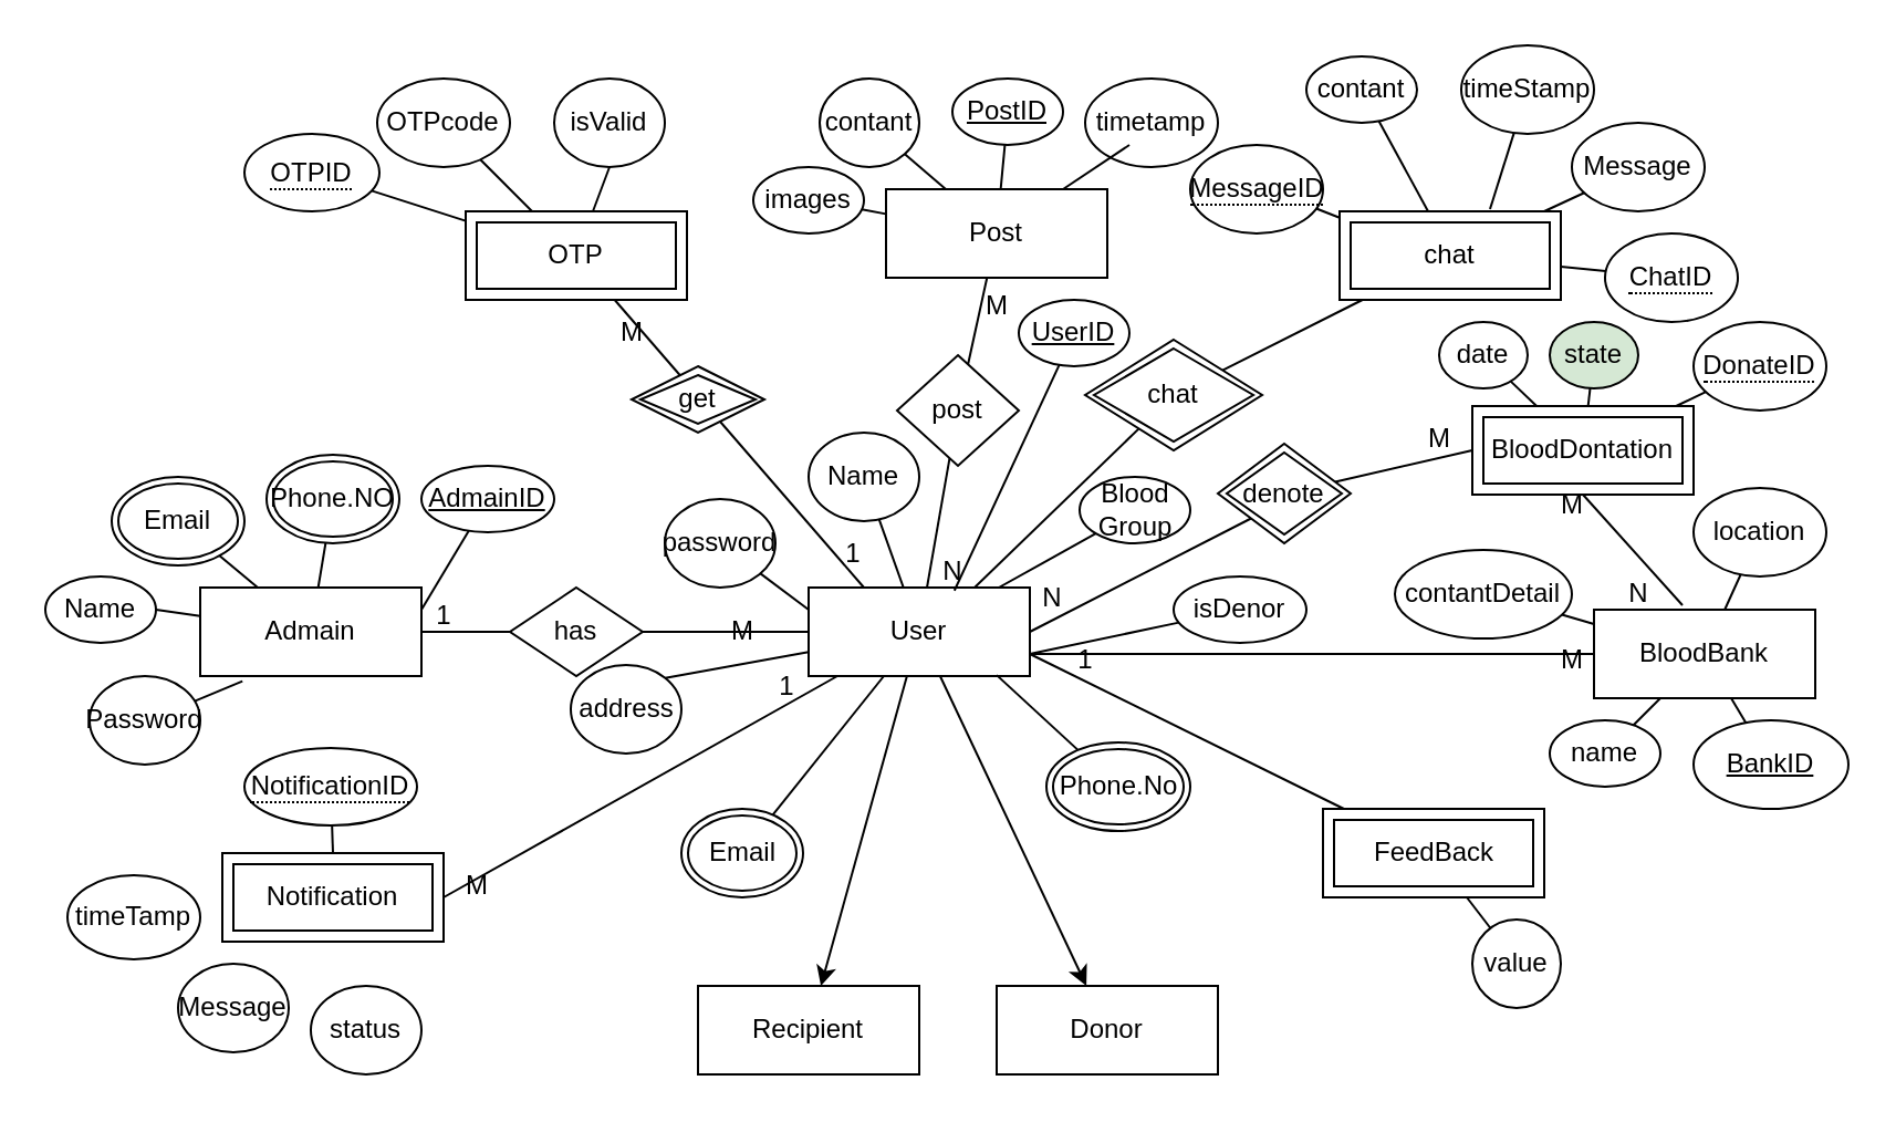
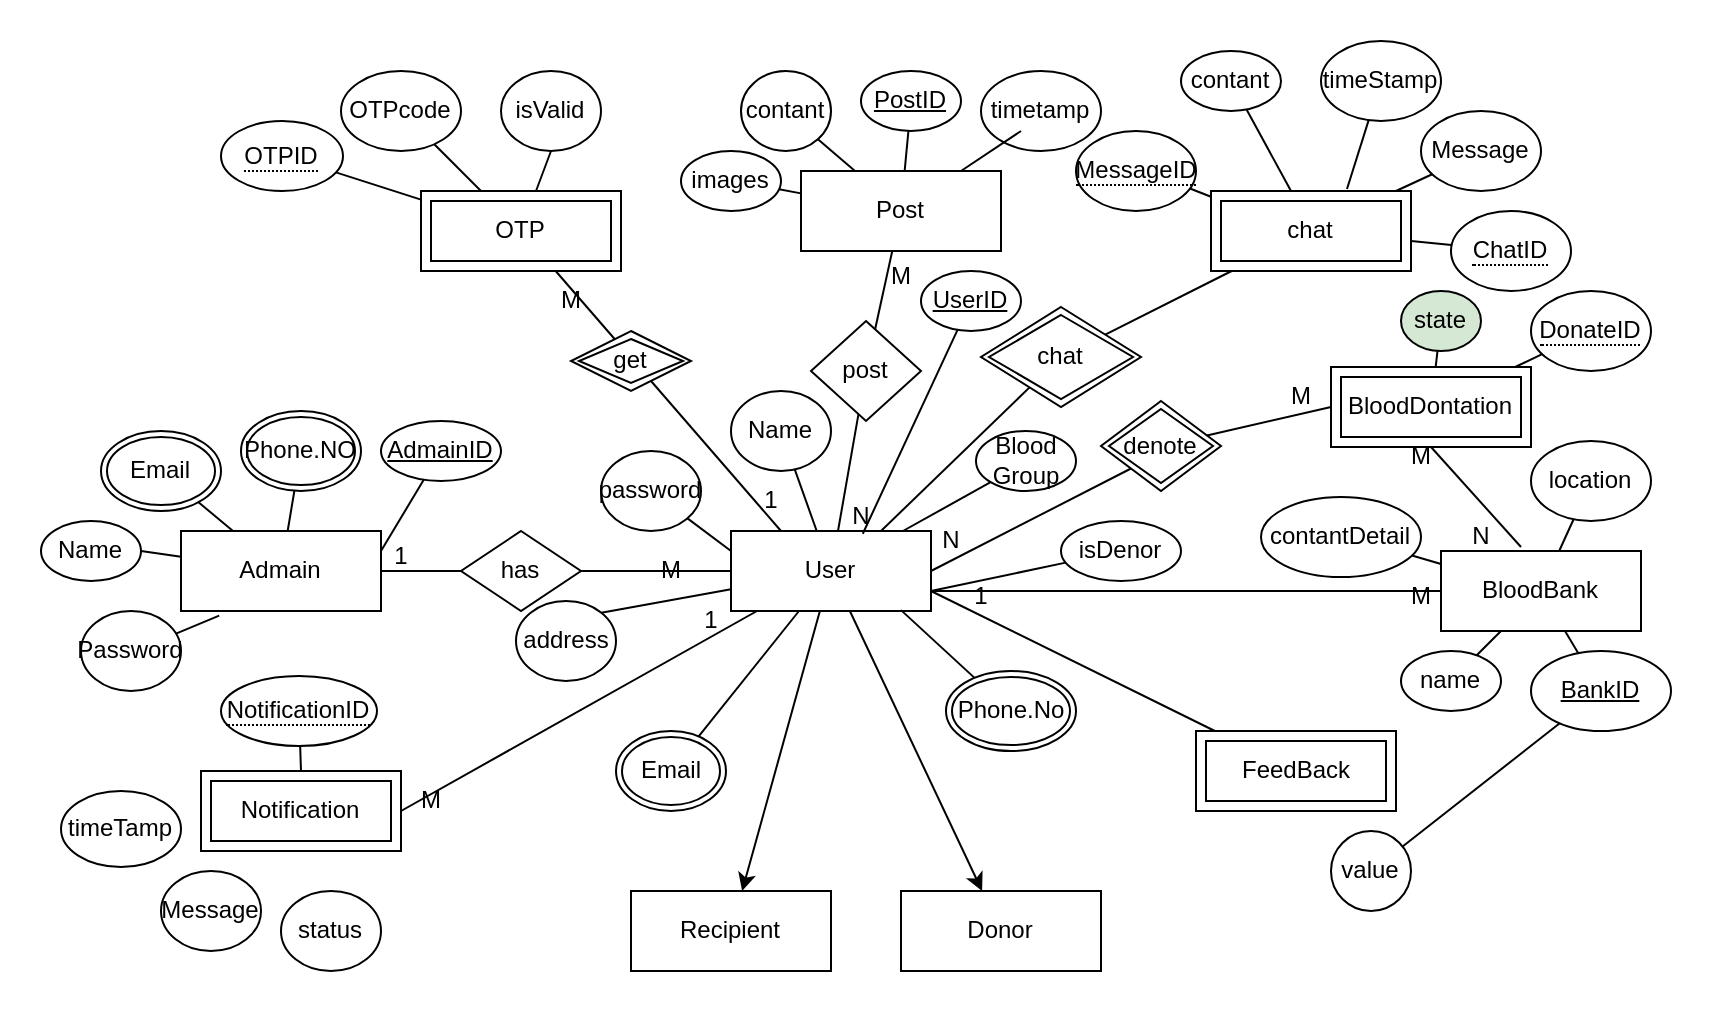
- <mxCell id="106" value="date" style="ellipse;whiteSpace=wrap;html=1;align=center;" vertex="1" parent="1"><mxGeometry x="650" y="145" width="40" height="30" as="geometry" /></mxCell>
- <mxCell id="110" value="" style="endArrow=none;html=1;rounded=0;" edge="1" parent="1" source="8" target="106"><mxGeometry relative="1" as="geometry"><mxPoint x="430" y="205" as="sourcePoint" /><mxPoint x="590" y="205" as="targetPoint" /></mxGeometry></mxCell>
- <mxCell id="105" value="" style="endArrow=none;html=1;rounded=0;" edge="1" parent="1" source="100" target="99"><mxGeometry relative="1" as="geometry"><mxPoint x="430" y="325" as="sourcePoint" /><mxPoint x="590" y="325" as="targetPoint" /></mxGeometry></mxCell>
+ <mxCell id="105" value="" style="endArrow=none;html=1;rounded=0;" edge="1" parent="1" source="100" target="90"><mxGeometry relative="1" as="geometry"><mxPoint x="430" y="325" as="sourcePoint" /><mxPoint x="590" y="325" as="targetPoint" /></mxGeometry></mxCell>
